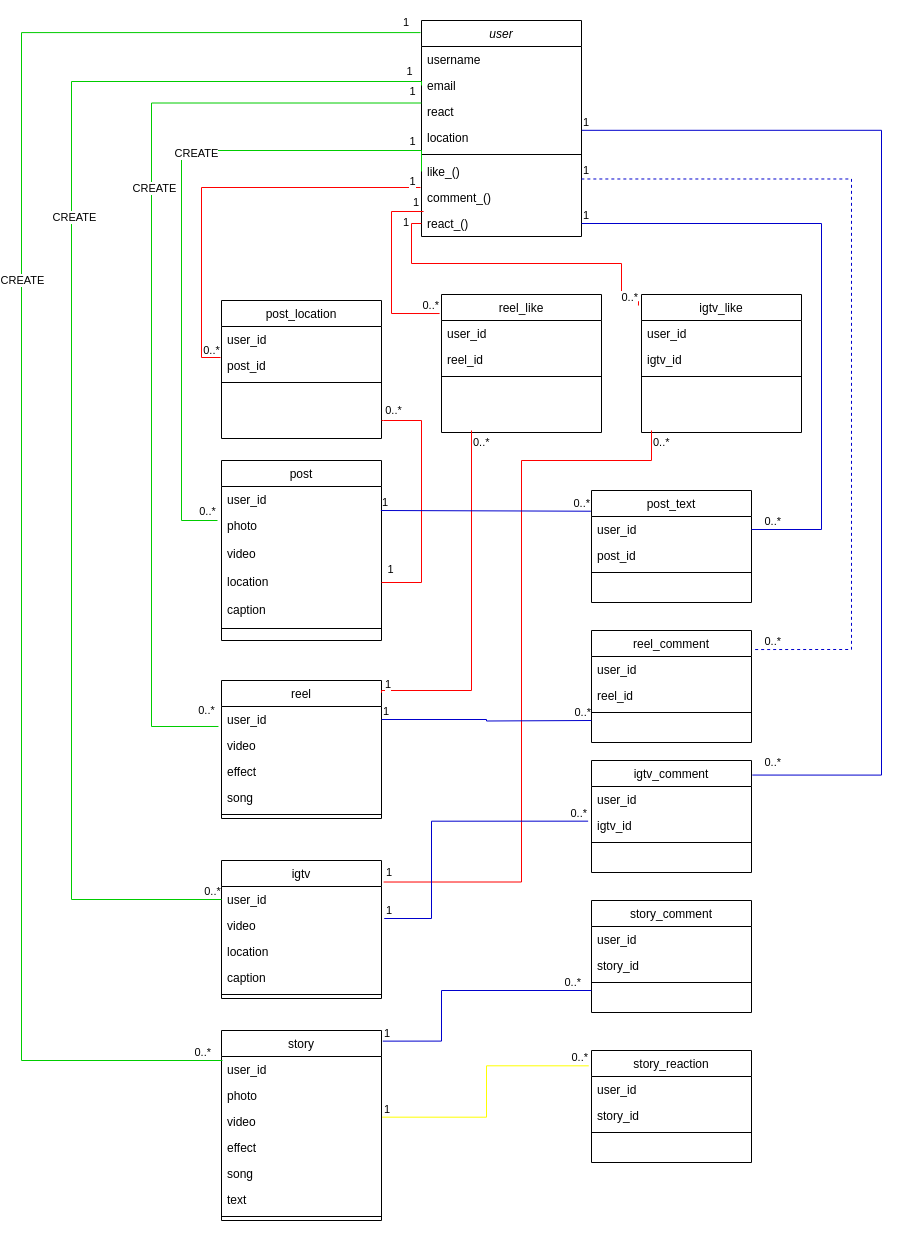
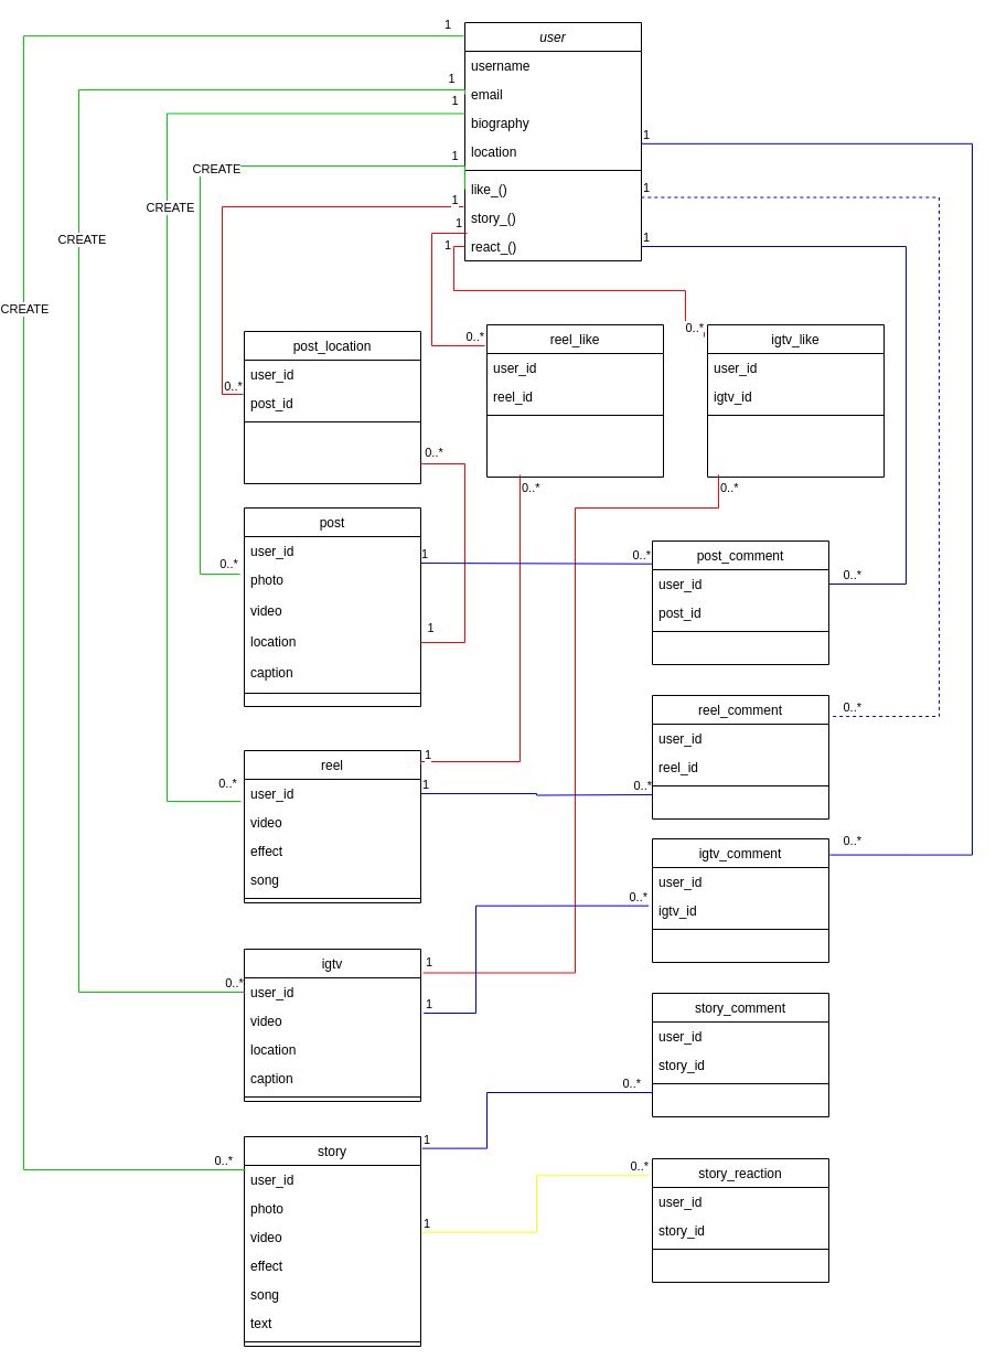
- <mxCell id="5" value="react" style="text;align=left;verticalAlign=top;spacingLeft=4;spacingRight=4;overflow=hidden;rotatable=0;points=[[0,0.5],[1,0.5]];portConstraint=eastwest;rounded=0;shadow=0;html=0;" parent="2" vertex="1"><mxGeometry y="78" width="160" height="26" as="geometry" /></mxCell>
+ <mxCell id="5" value="biography" style="text;align=left;verticalAlign=top;spacingLeft=4;spacingRight=4;overflow=hidden;rotatable=0;points=[[0,0.5],[1,0.5]];portConstraint=eastwest;rounded=0;shadow=0;html=0;" parent="2" vertex="1"><mxGeometry y="78" width="160" height="26" as="geometry" /></mxCell>
- <mxCell id="9" value="comment_()" style="text;align=left;verticalAlign=top;spacingLeft=4;spacingRight=4;overflow=hidden;rotatable=0;points=[[0,0.5],[1,0.5]];portConstraint=eastwest;" parent="2" vertex="1"><mxGeometry y="164" width="160" height="26" as="geometry" /></mxCell>
+ <mxCell id="9" value="story_()" style="text;align=left;verticalAlign=top;spacingLeft=4;spacingRight=4;overflow=hidden;rotatable=0;points=[[0,0.5],[1,0.5]];portConstraint=eastwest;" parent="2" vertex="1"><mxGeometry y="164" width="160" height="26" as="geometry" /></mxCell>
- <mxCell id="30" value="post_text" style="swimlane;fontStyle=0;align=center;verticalAlign=top;childLayout=stackLayout;horizontal=1;startSize=26;horizontalStack=0;resizeParent=1;resizeLast=0;collapsible=1;marginBottom=0;rounded=0;shadow=0;strokeWidth=1;" parent="1" vertex="1"><mxGeometry x="590" y="490" width="160" height="112" as="geometry"><mxRectangle x="340" y="380" width="170" height="26" as="alternateBounds" /></mxGeometry></mxCell>
+ <mxCell id="30" value="post_comment" style="swimlane;fontStyle=0;align=center;verticalAlign=top;childLayout=stackLayout;horizontal=1;startSize=26;horizontalStack=0;resizeParent=1;resizeLast=0;collapsible=1;marginBottom=0;rounded=0;shadow=0;strokeWidth=1;" parent="1" vertex="1"><mxGeometry x="590" y="490" width="160" height="112" as="geometry"><mxRectangle x="340" y="380" width="170" height="26" as="alternateBounds" /></mxGeometry></mxCell>
